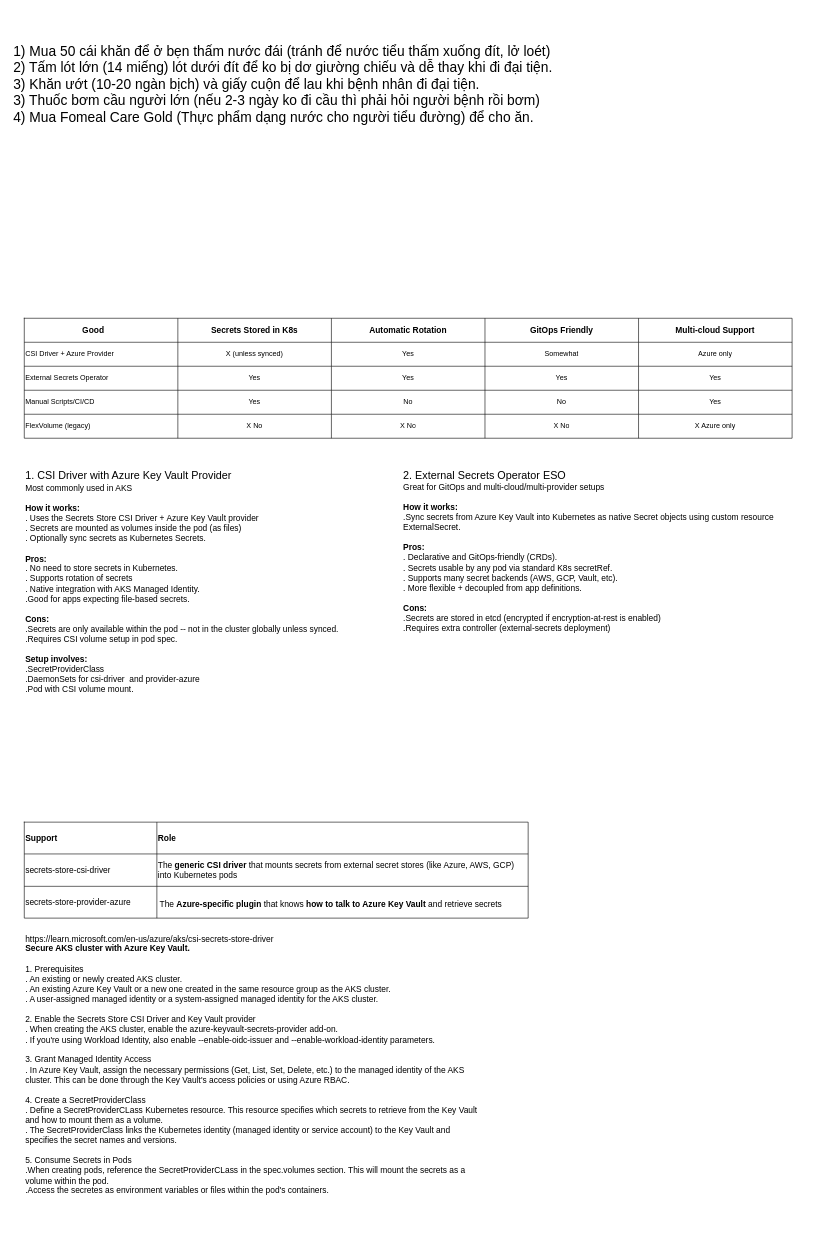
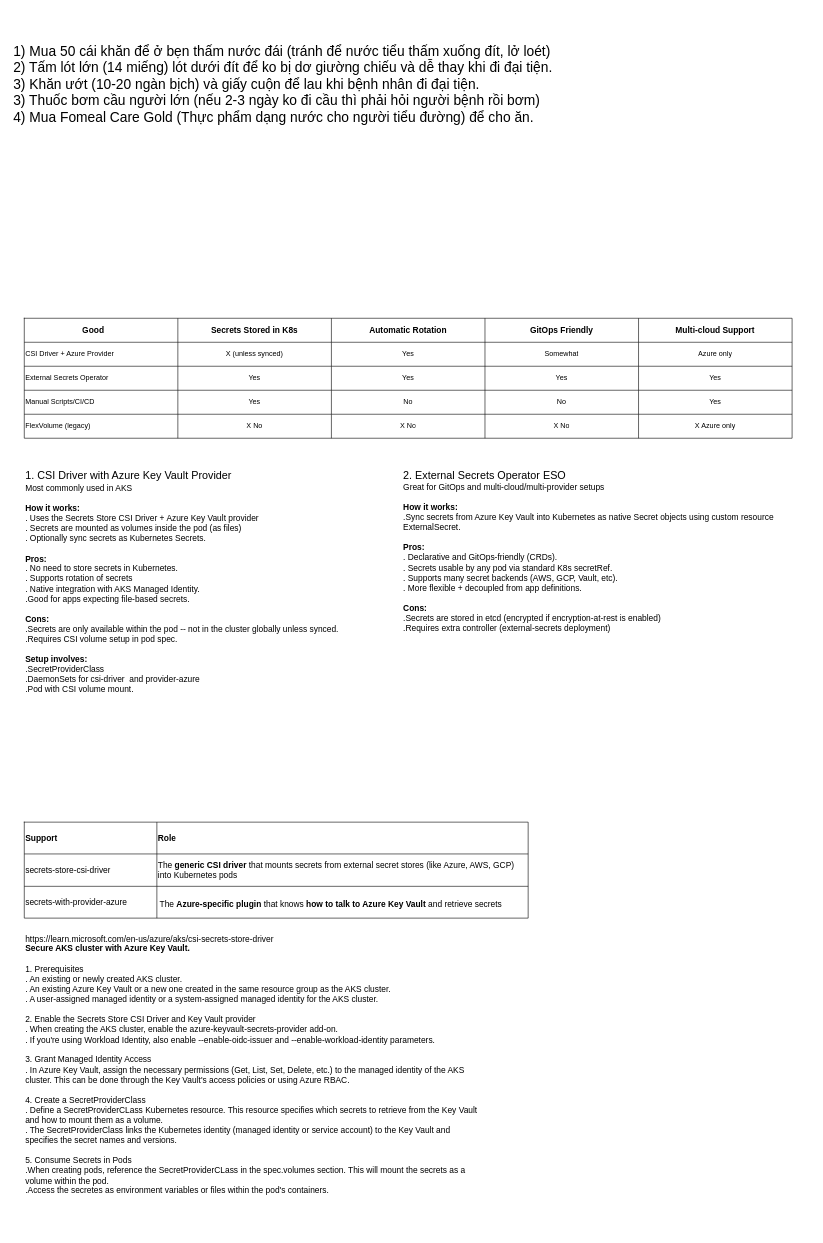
- <mxCell id="11" value="&lt;font style=&quot;font-size: 14px;&quot;&gt;secrets-store-provider-azure&lt;/font&gt;" style="shape=partialRectangle;html=1;whiteSpace=wrap;connectable=0;strokeColor=inherit;overflow=hidden;fillColor=none;top=0;left=0;bottom=0;right=0;pointerEvents=1;align=left;" parent="10" vertex="1"><mxGeometry width="221" height="53" as="geometry"><mxRectangle width="221" height="53" as="alternateBounds" /></mxGeometry></mxCell>
+ <mxCell id="11" value="&lt;font style=&quot;font-size: 14px;&quot;&gt;secrets-with-provider-azure&lt;/font&gt;" style="shape=partialRectangle;html=1;whiteSpace=wrap;connectable=0;strokeColor=inherit;overflow=hidden;fillColor=none;top=0;left=0;bottom=0;right=0;pointerEvents=1;align=left;" parent="10" vertex="1"><mxGeometry width="221" height="53" as="geometry"><mxRectangle width="221" height="53" as="alternateBounds" /></mxGeometry></mxCell>
